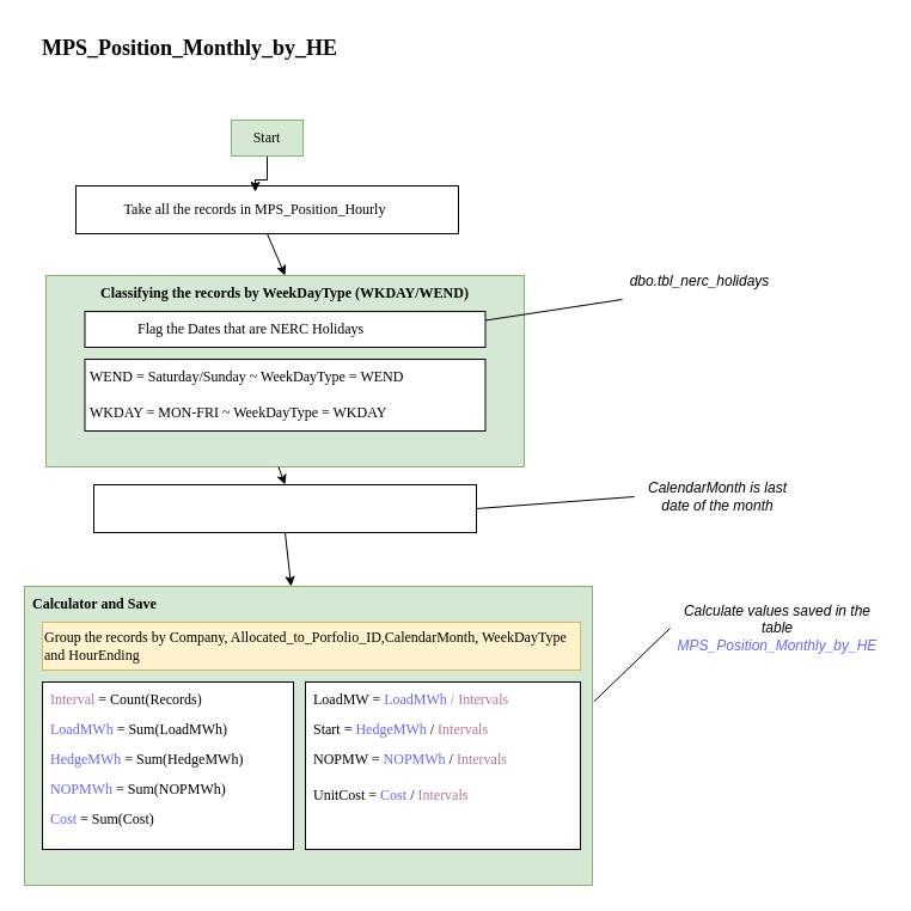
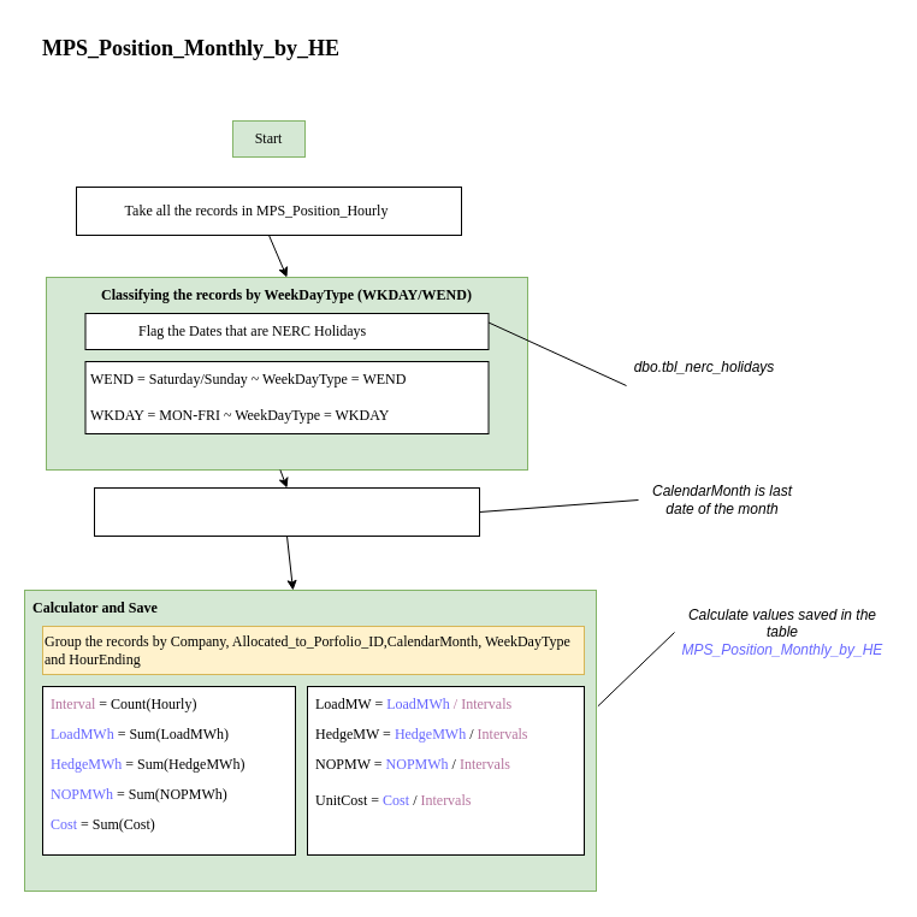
- <mxCell id="5" style="edgeStyle=orthogonalEdgeStyle;rounded=0;orthogonalLoop=1;jettySize=auto;html=1;entryX=0.5;entryY=0;entryDx=0;entryDy=0;" edge="1" parent="1" source="6" target="7"><mxGeometry relative="1" as="geometry" /></mxCell>
- <mxCell id="34" value="dbo.tbl_nerc_holidays" style="text;html=1;strokeColor=none;fillColor=none;align=center;verticalAlign=middle;whiteSpace=wrap;rounded=0;fontStyle=2" vertex="1" parent="1"><mxGeometry x="520" y="220" width="130" height="30" as="geometry" /></mxCell>
+ <mxCell id="34" value="dbo.tbl_nerc_holidays" style="text;html=1;strokeColor=none;fillColor=none;align=center;verticalAlign=middle;whiteSpace=wrap;rounded=0;fontStyle=2" vertex="1" parent="1"><mxGeometry x="520" y="290" width="130" height="30" as="geometry" /></mxCell>
- <mxCell id="23" value="&lt;font color=&quot;#b5739d&quot;&gt;Interval&lt;/font&gt; = Count(Records)" style="text;html=1;strokeColor=none;fillColor=none;align=left;verticalAlign=middle;whiteSpace=wrap;rounded=0;fontFamily=Verdana;" parent="21" vertex="1"><mxGeometry x="5" width="190" height="30" as="geometry" /></mxCell>
+ <mxCell id="23" value="&lt;font color=&quot;#b5739d&quot;&gt;Interval&lt;/font&gt; = Count(Hourly)" style="text;html=1;strokeColor=none;fillColor=none;align=left;verticalAlign=middle;whiteSpace=wrap;rounded=0;fontFamily=Verdana;" parent="21" vertex="1"><mxGeometry x="5" width="190" height="30" as="geometry" /></mxCell>
- <mxCell id="31" value="Start = &lt;font color=&quot;#6666ff&quot;&gt;HedgeMWh &lt;/font&gt;/ &lt;font color=&quot;#b5739d&quot;&gt;Intervals&lt;/font&gt;" style="text;html=1;strokeColor=none;fillColor=none;align=left;verticalAlign=middle;whiteSpace=wrap;rounded=0;fontFamily=Verdana;" parent="28" vertex="1"><mxGeometry x="5.48" y="25" width="224.52" height="30" as="geometry" /></mxCell>
+ <mxCell id="31" value="HedgeMW = &lt;font color=&quot;#6666ff&quot;&gt;HedgeMWh &lt;/font&gt;/ &lt;font color=&quot;#b5739d&quot;&gt;Intervals&lt;/font&gt;" style="text;html=1;strokeColor=none;fillColor=none;align=left;verticalAlign=middle;whiteSpace=wrap;rounded=0;fontFamily=Verdana;" parent="28" vertex="1"><mxGeometry x="5.48" y="25" width="224.52" height="30" as="geometry" /></mxCell>
